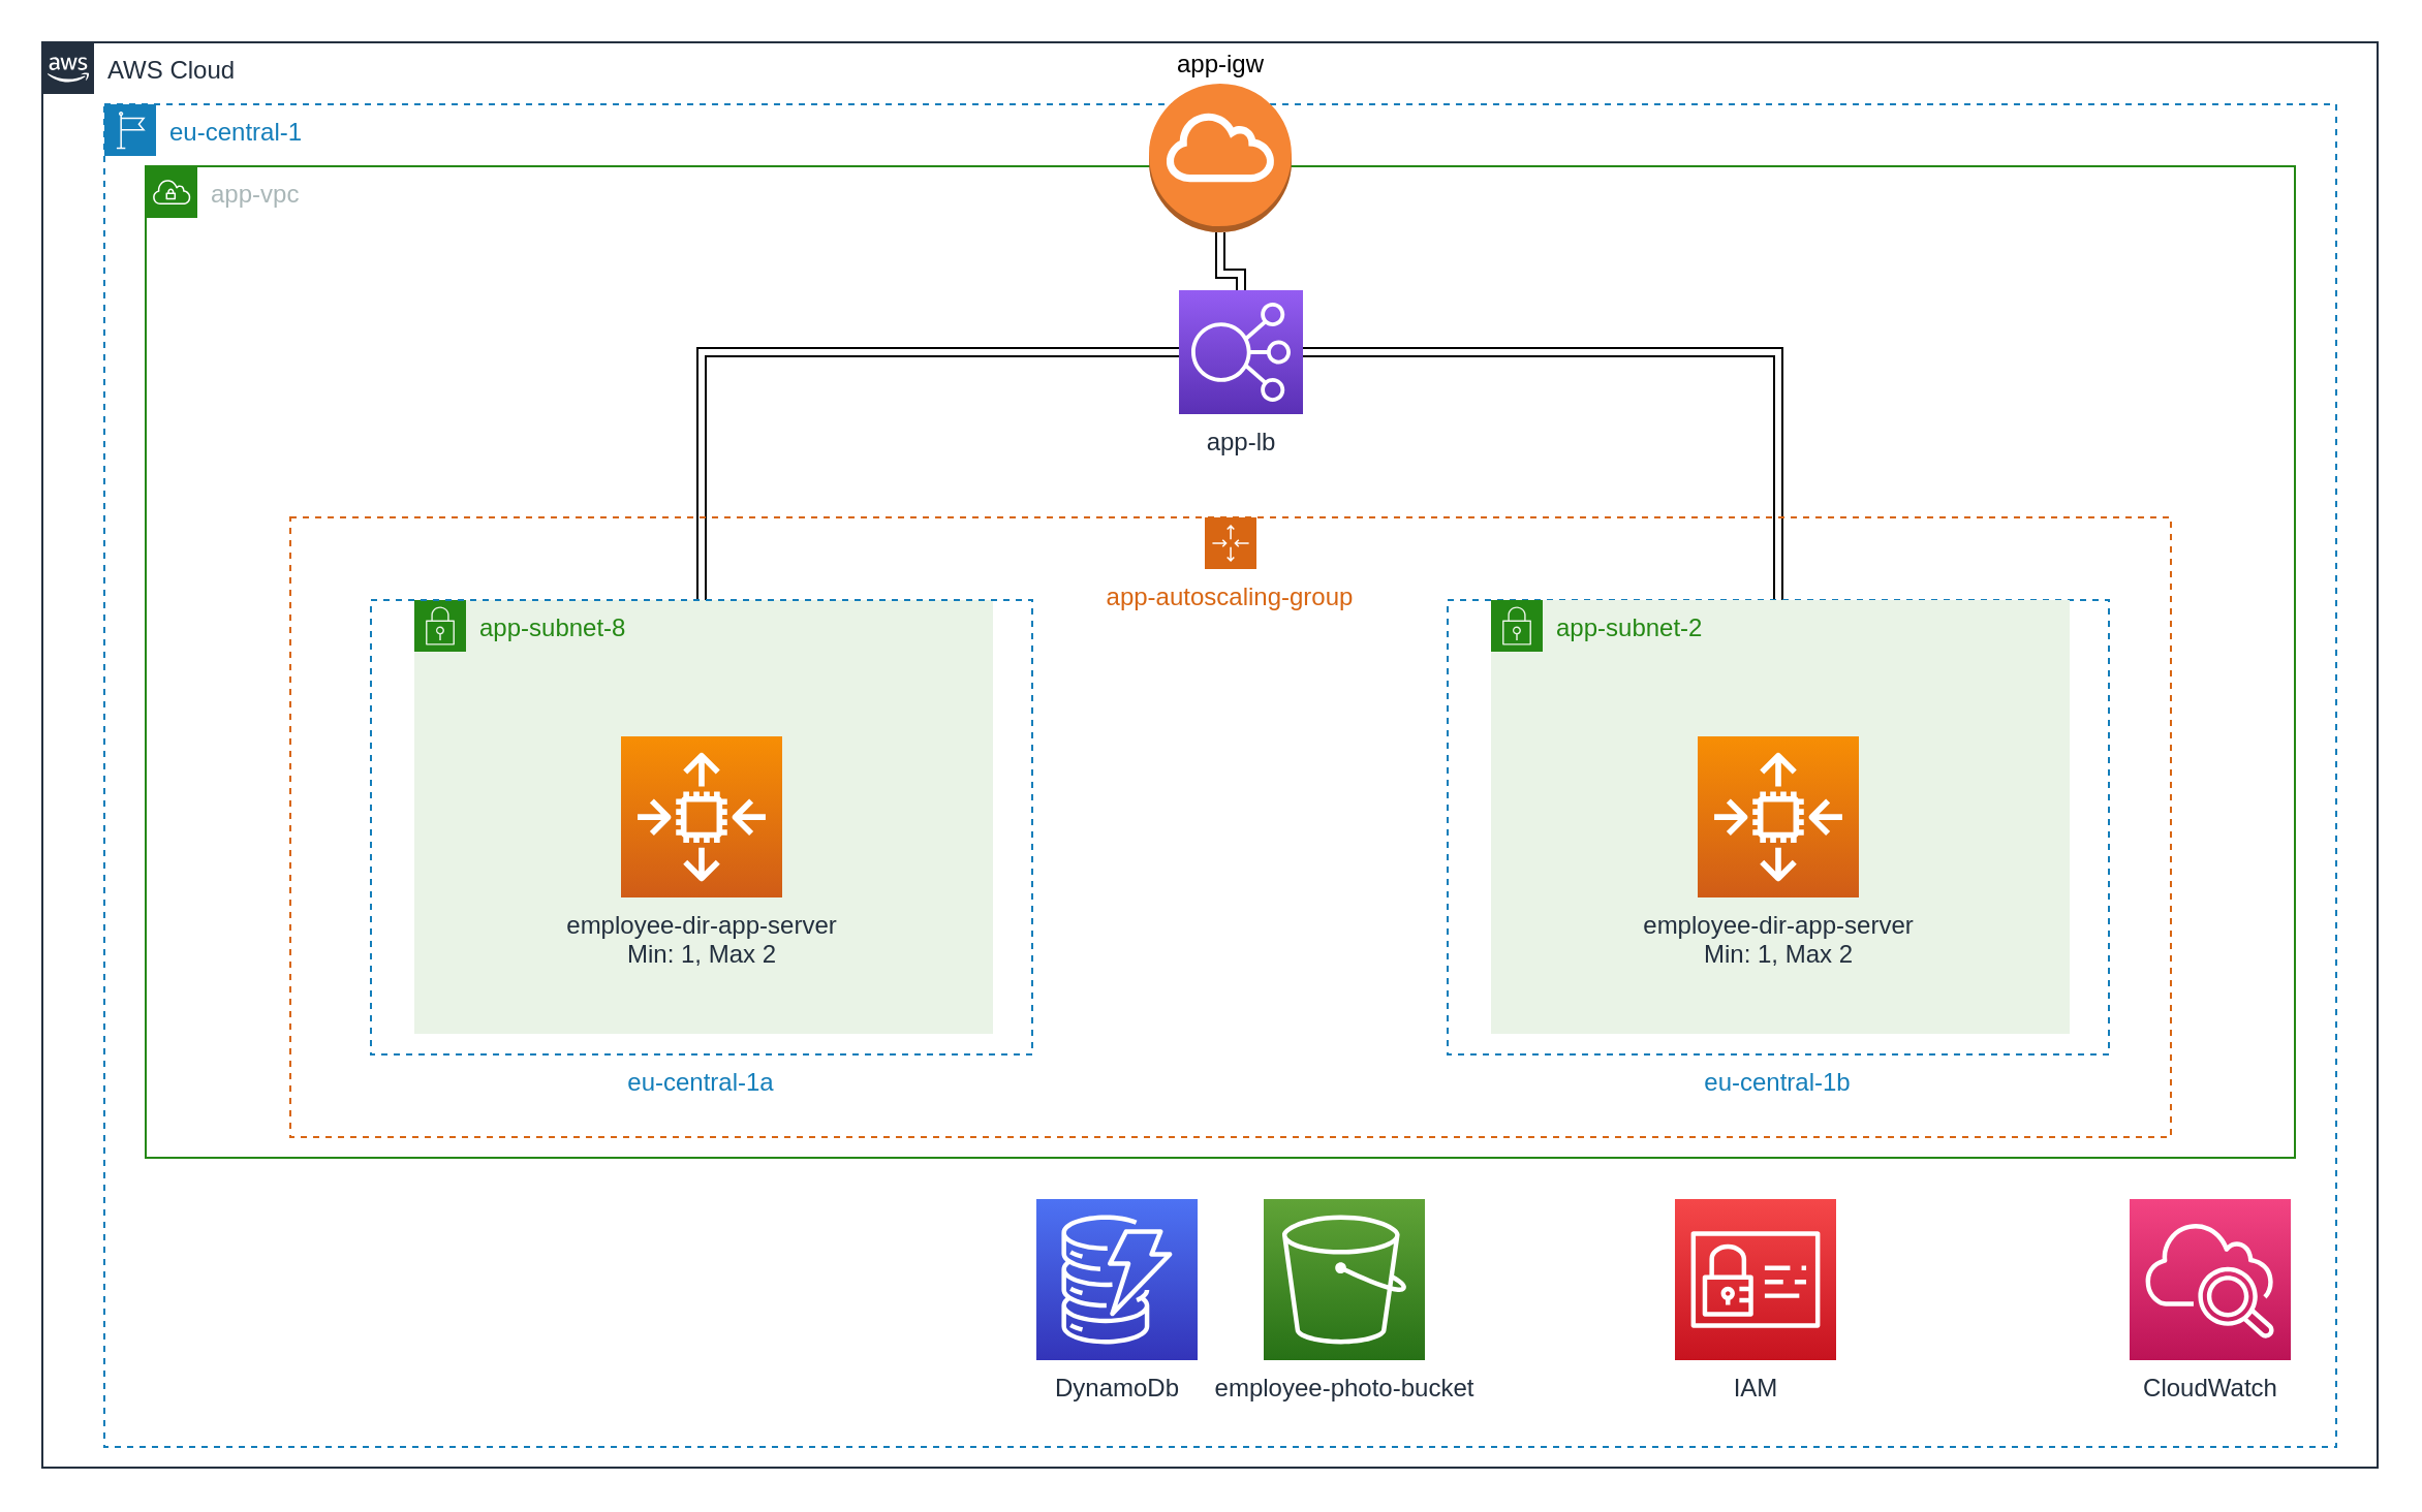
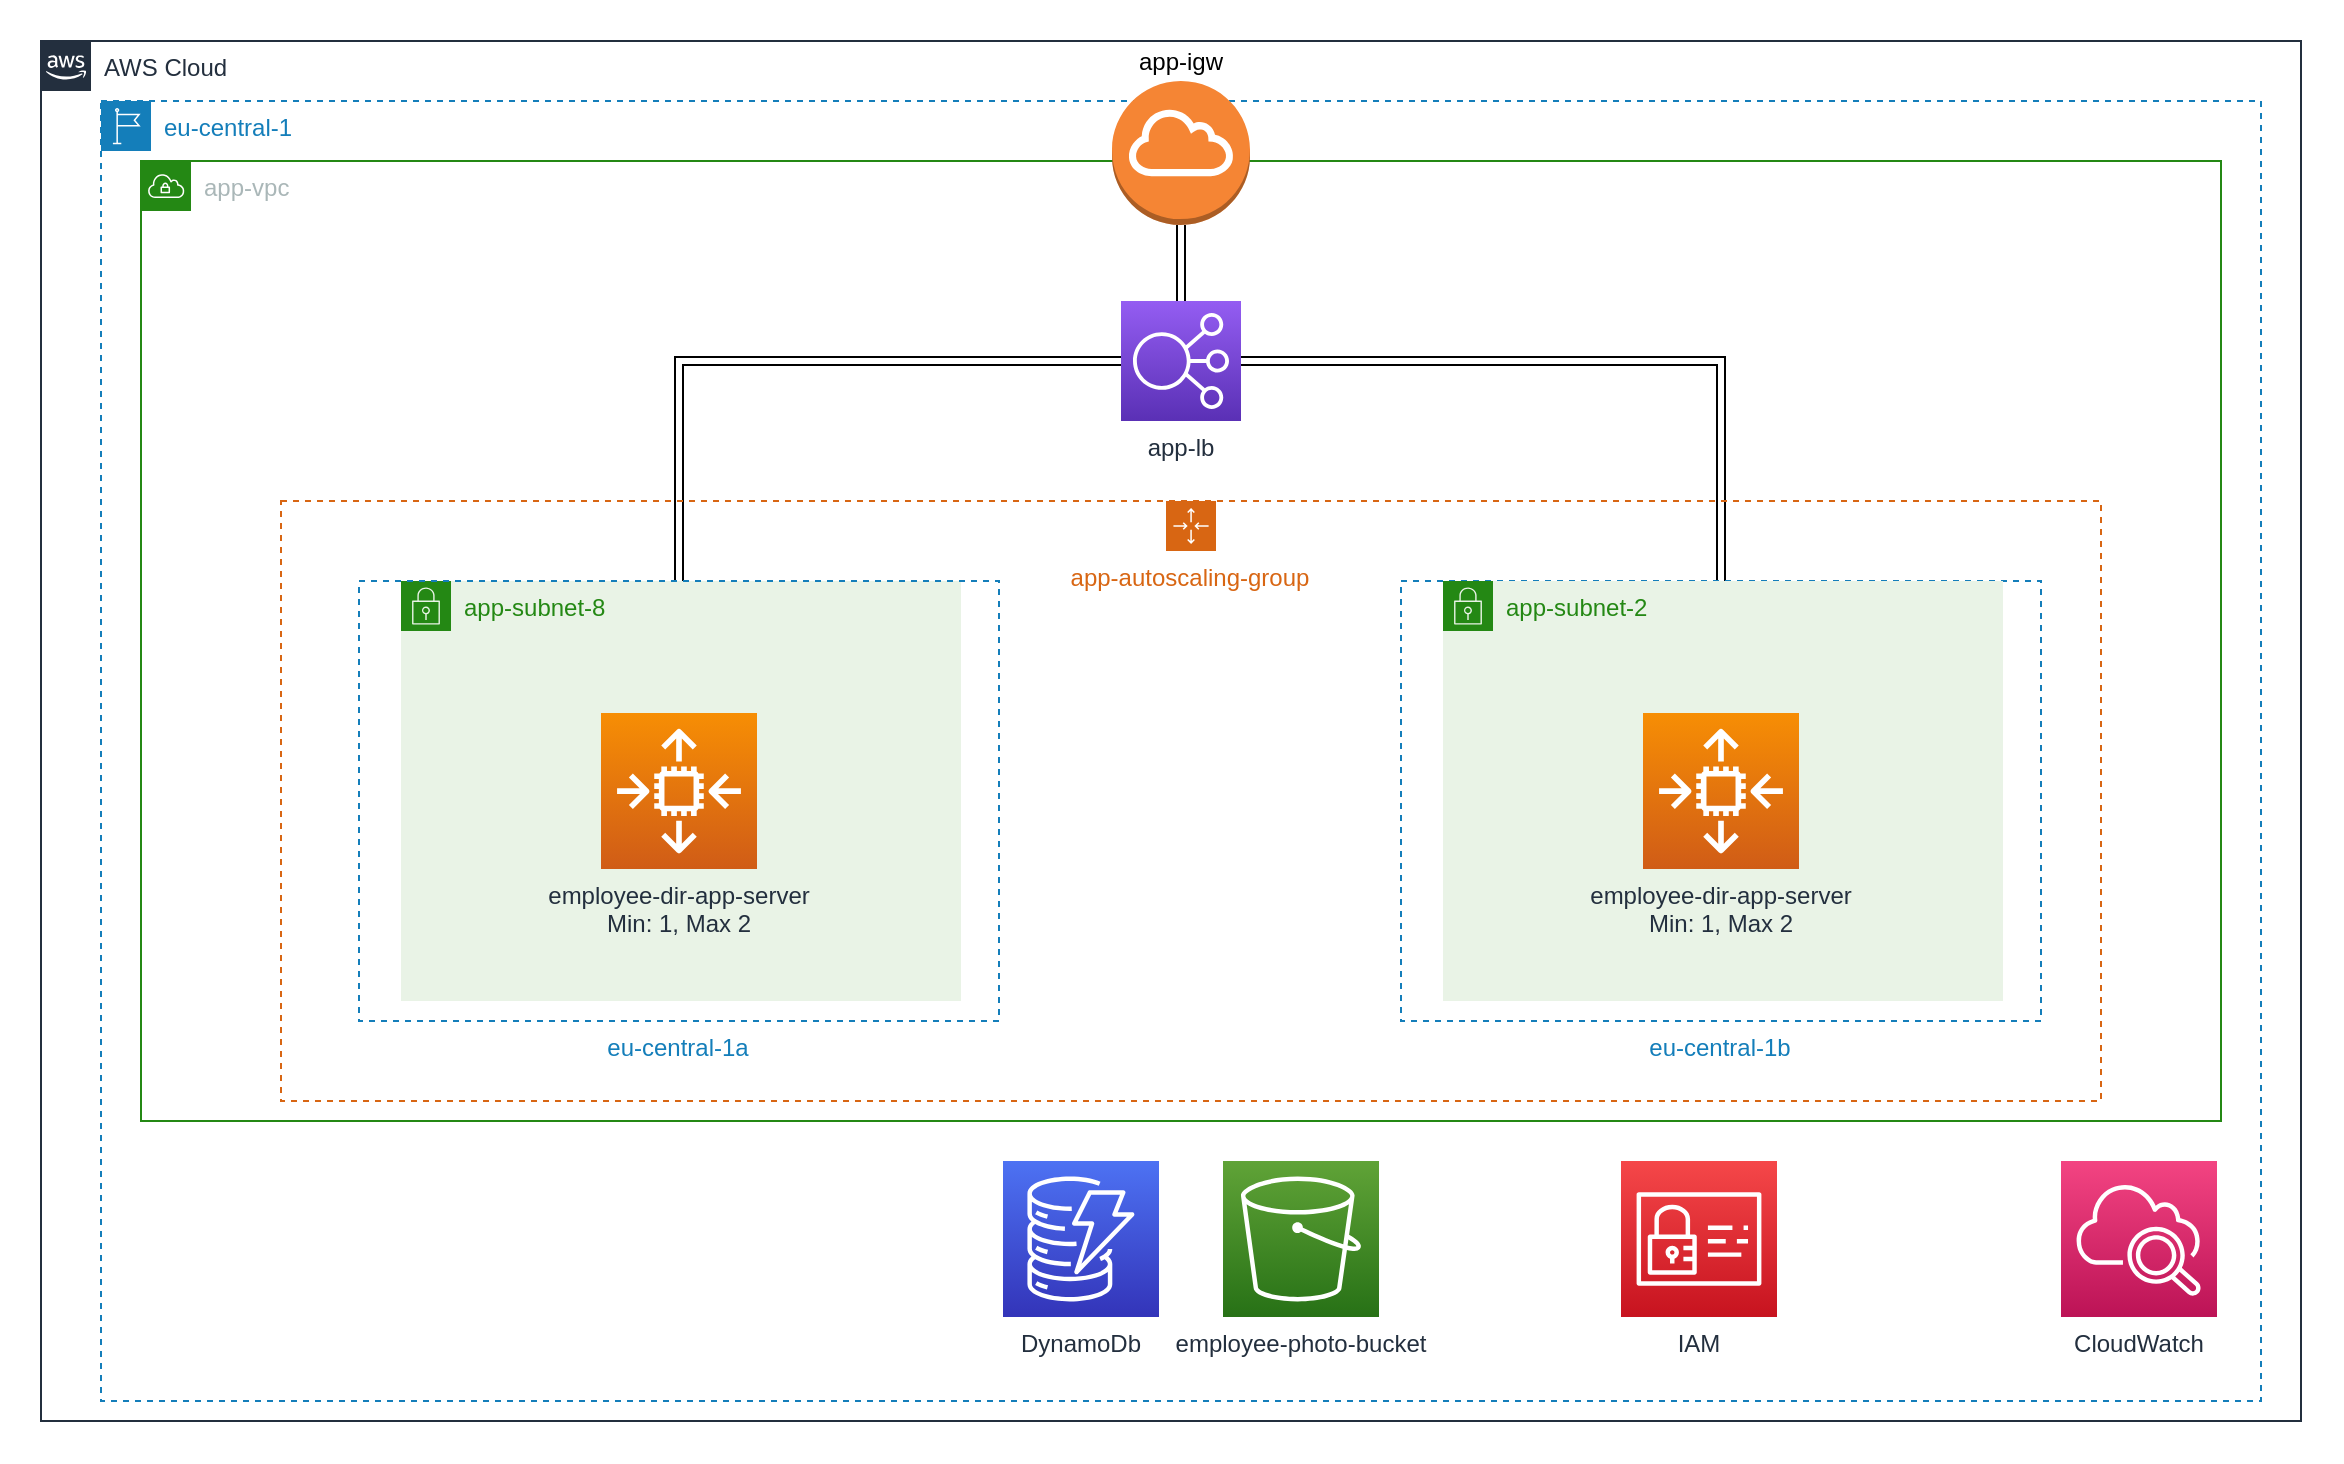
- <mxCell id="9" value="app-lb" style="sketch=0;points=[[0,0,0],[0.25,0,0],[0.5,0,0],[0.75,0,0],[1,0,0],[0,1,0],[0.25,1,0],[0.5,1,0],[0.75,1,0],[1,1,0],[0,0.25,0],[0,0.5,0],[0,0.75,0],[1,0.25,0],[1,0.5,0],[1,0.75,0]];outlineConnect=0;fontColor=#232F3E;gradientColor=#945DF2;gradientDirection=north;fillColor=#5A30B5;strokeColor=#ffffff;dashed=0;verticalLabelPosition=bottom;verticalAlign=top;align=center;html=1;fontSize=12;fontStyle=0;aspect=fixed;shape=mxgraph.aws4.resourceIcon;resIcon=mxgraph.aws4.elastic_load_balancing;" parent="6" vertex="1"><mxGeometry x="550" y="120" width="60" height="60" as="geometry" /></mxCell>
+ <mxCell id="9" value="app-lb" style="sketch=0;points=[[0,0,0],[0.25,0,0],[0.5,0,0],[0.75,0,0],[1,0,0],[0,1,0],[0.25,1,0],[0.5,1,0],[0.75,1,0],[1,1,0],[0,0.25,0],[0,0.5,0],[0,0.75,0],[1,0.25,0],[1,0.5,0],[1,0.75,0]];outlineConnect=0;fontColor=#232F3E;gradientColor=#945DF2;gradientDirection=north;fillColor=#5A30B5;strokeColor=#ffffff;dashed=0;verticalLabelPosition=bottom;verticalAlign=top;align=center;html=1;fontSize=12;fontStyle=0;aspect=fixed;shape=mxgraph.aws4.resourceIcon;resIcon=mxgraph.aws4.elastic_load_balancing;" parent="6" vertex="1"><mxGeometry x="540" y="130" width="60" height="60" as="geometry" /></mxCell>
